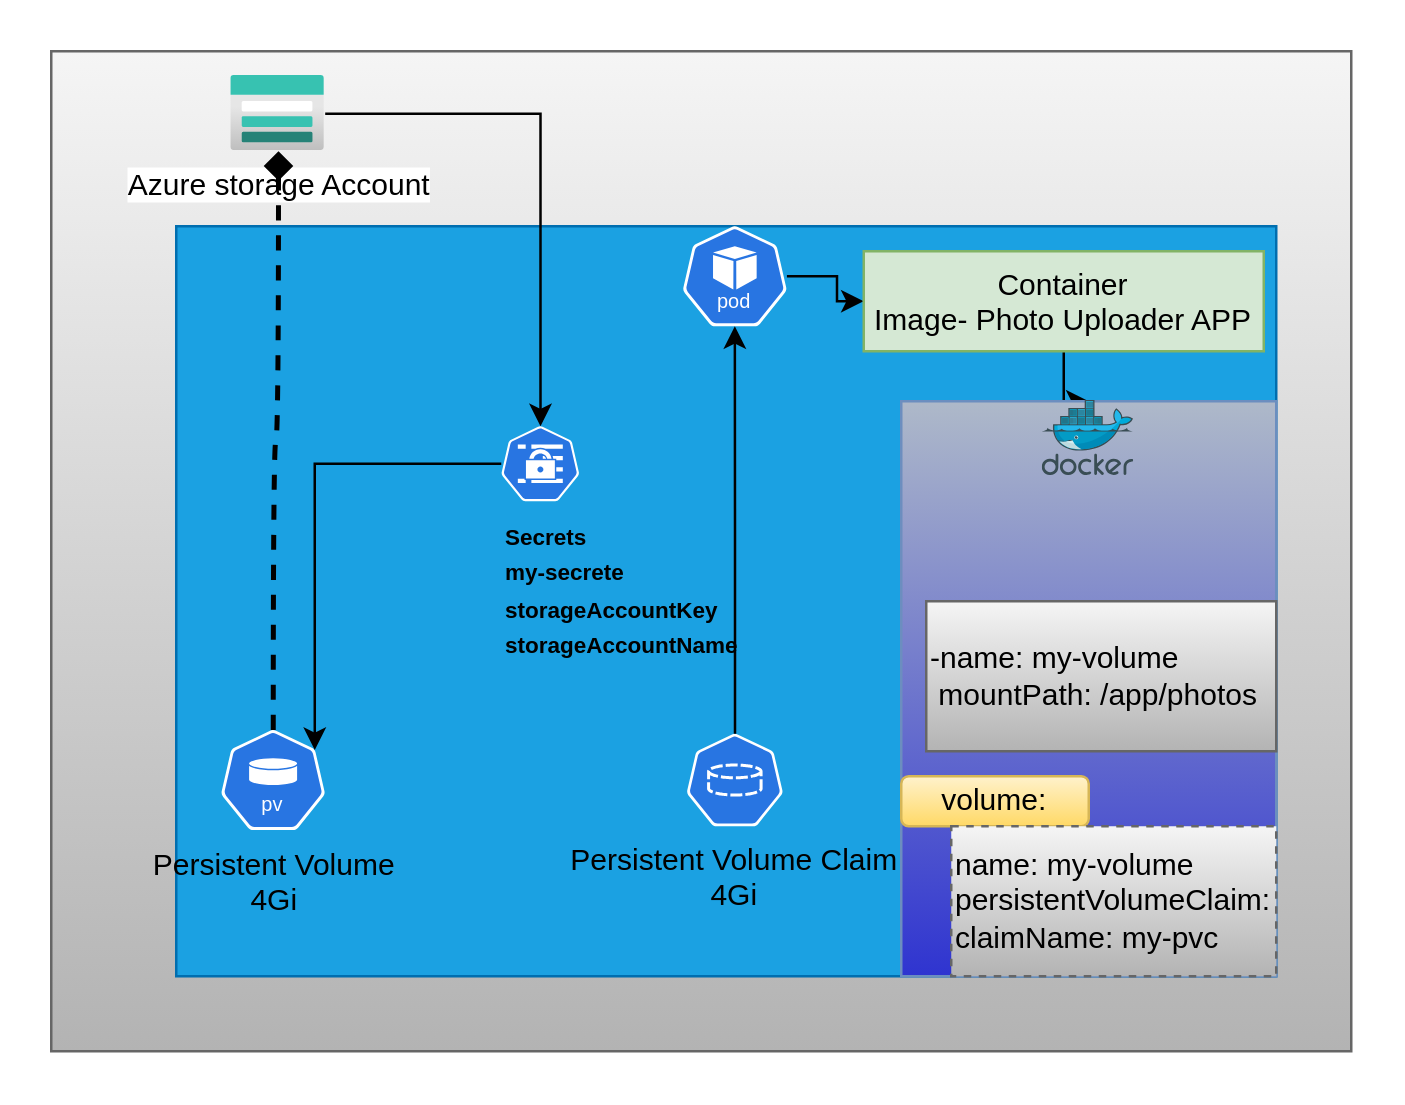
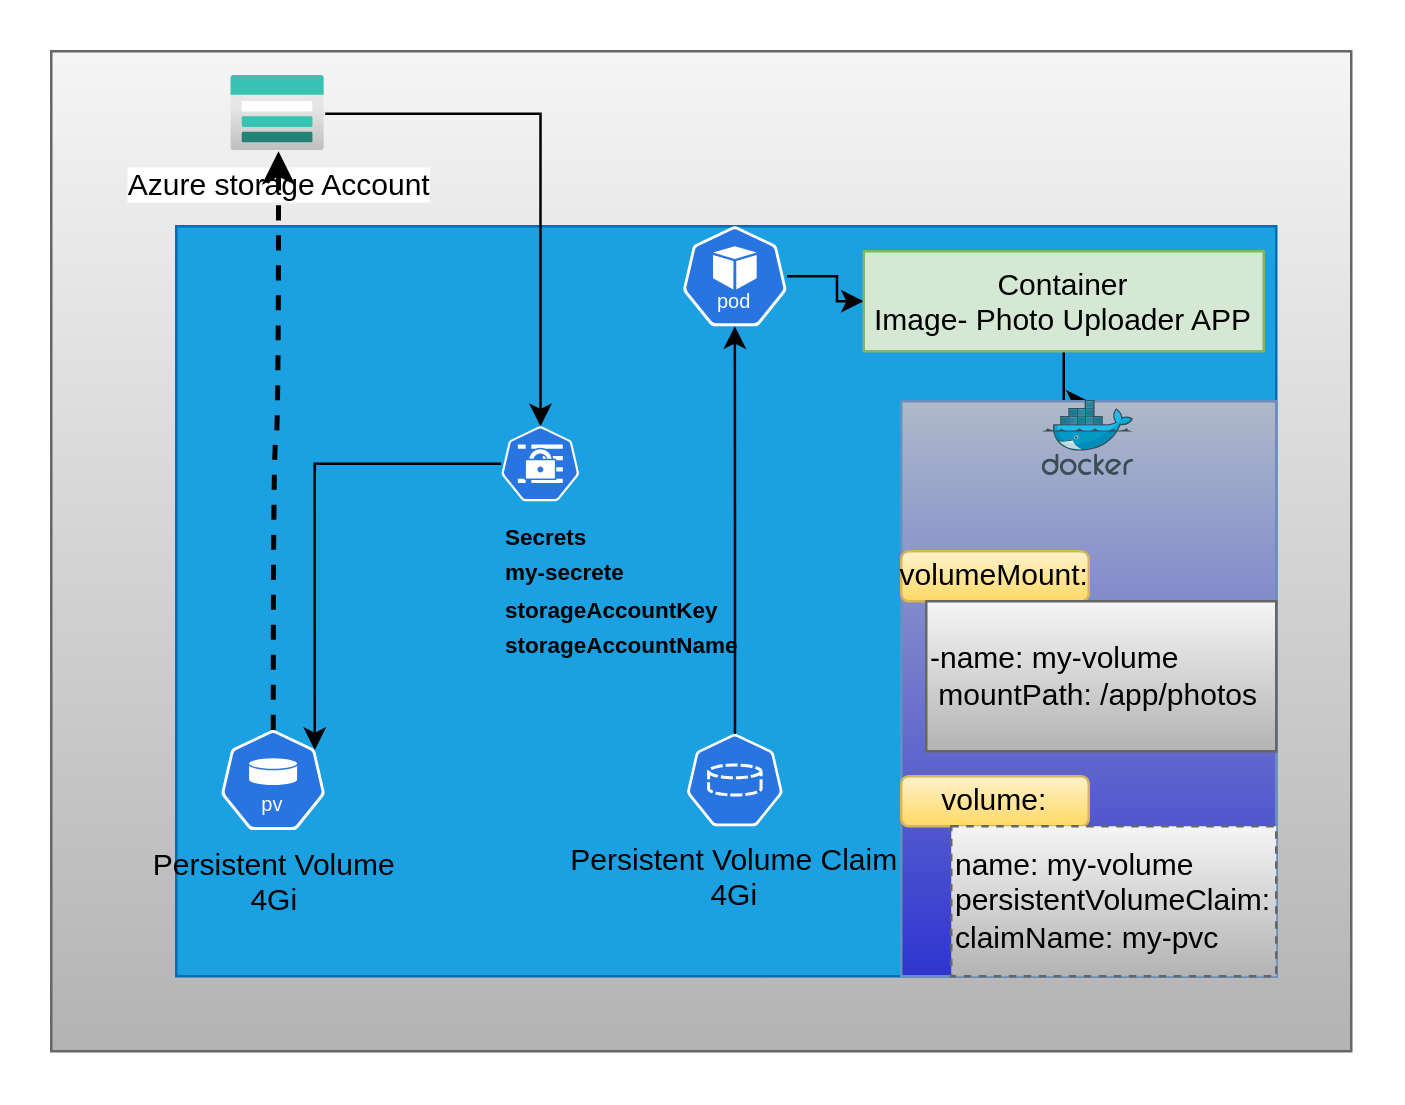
- <mxCell id="8" style="edgeStyle=orthogonalEdgeStyle;rounded=0;orthogonalLoop=1;jettySize=auto;html=1;startSize=10;endSize=7;jumpSize=11;curved=1;dashed=1;strokeWidth=2;endArrow=diamond;" edge="1" parent="1" source="9" target="7"><mxGeometry relative="1" as="geometry" /></mxCell>
+ <mxCell id="8" style="edgeStyle=orthogonalEdgeStyle;rounded=0;orthogonalLoop=1;jettySize=auto;html=1;startSize=10;endSize=7;jumpSize=11;curved=1;dashed=1;strokeWidth=2;" edge="1" parent="1" source="9" target="7"><mxGeometry relative="1" as="geometry" /></mxCell>
+ <mxCell id="18" value="volumeMount:" style="rounded=1;whiteSpace=wrap;html=1;fillColor=#fff2cc;gradientColor=#ffd966;strokeColor=#d6b656;" vertex="1" parent="1"><mxGeometry x="360" y="220" width="75" height="20" as="geometry" /></mxCell>
